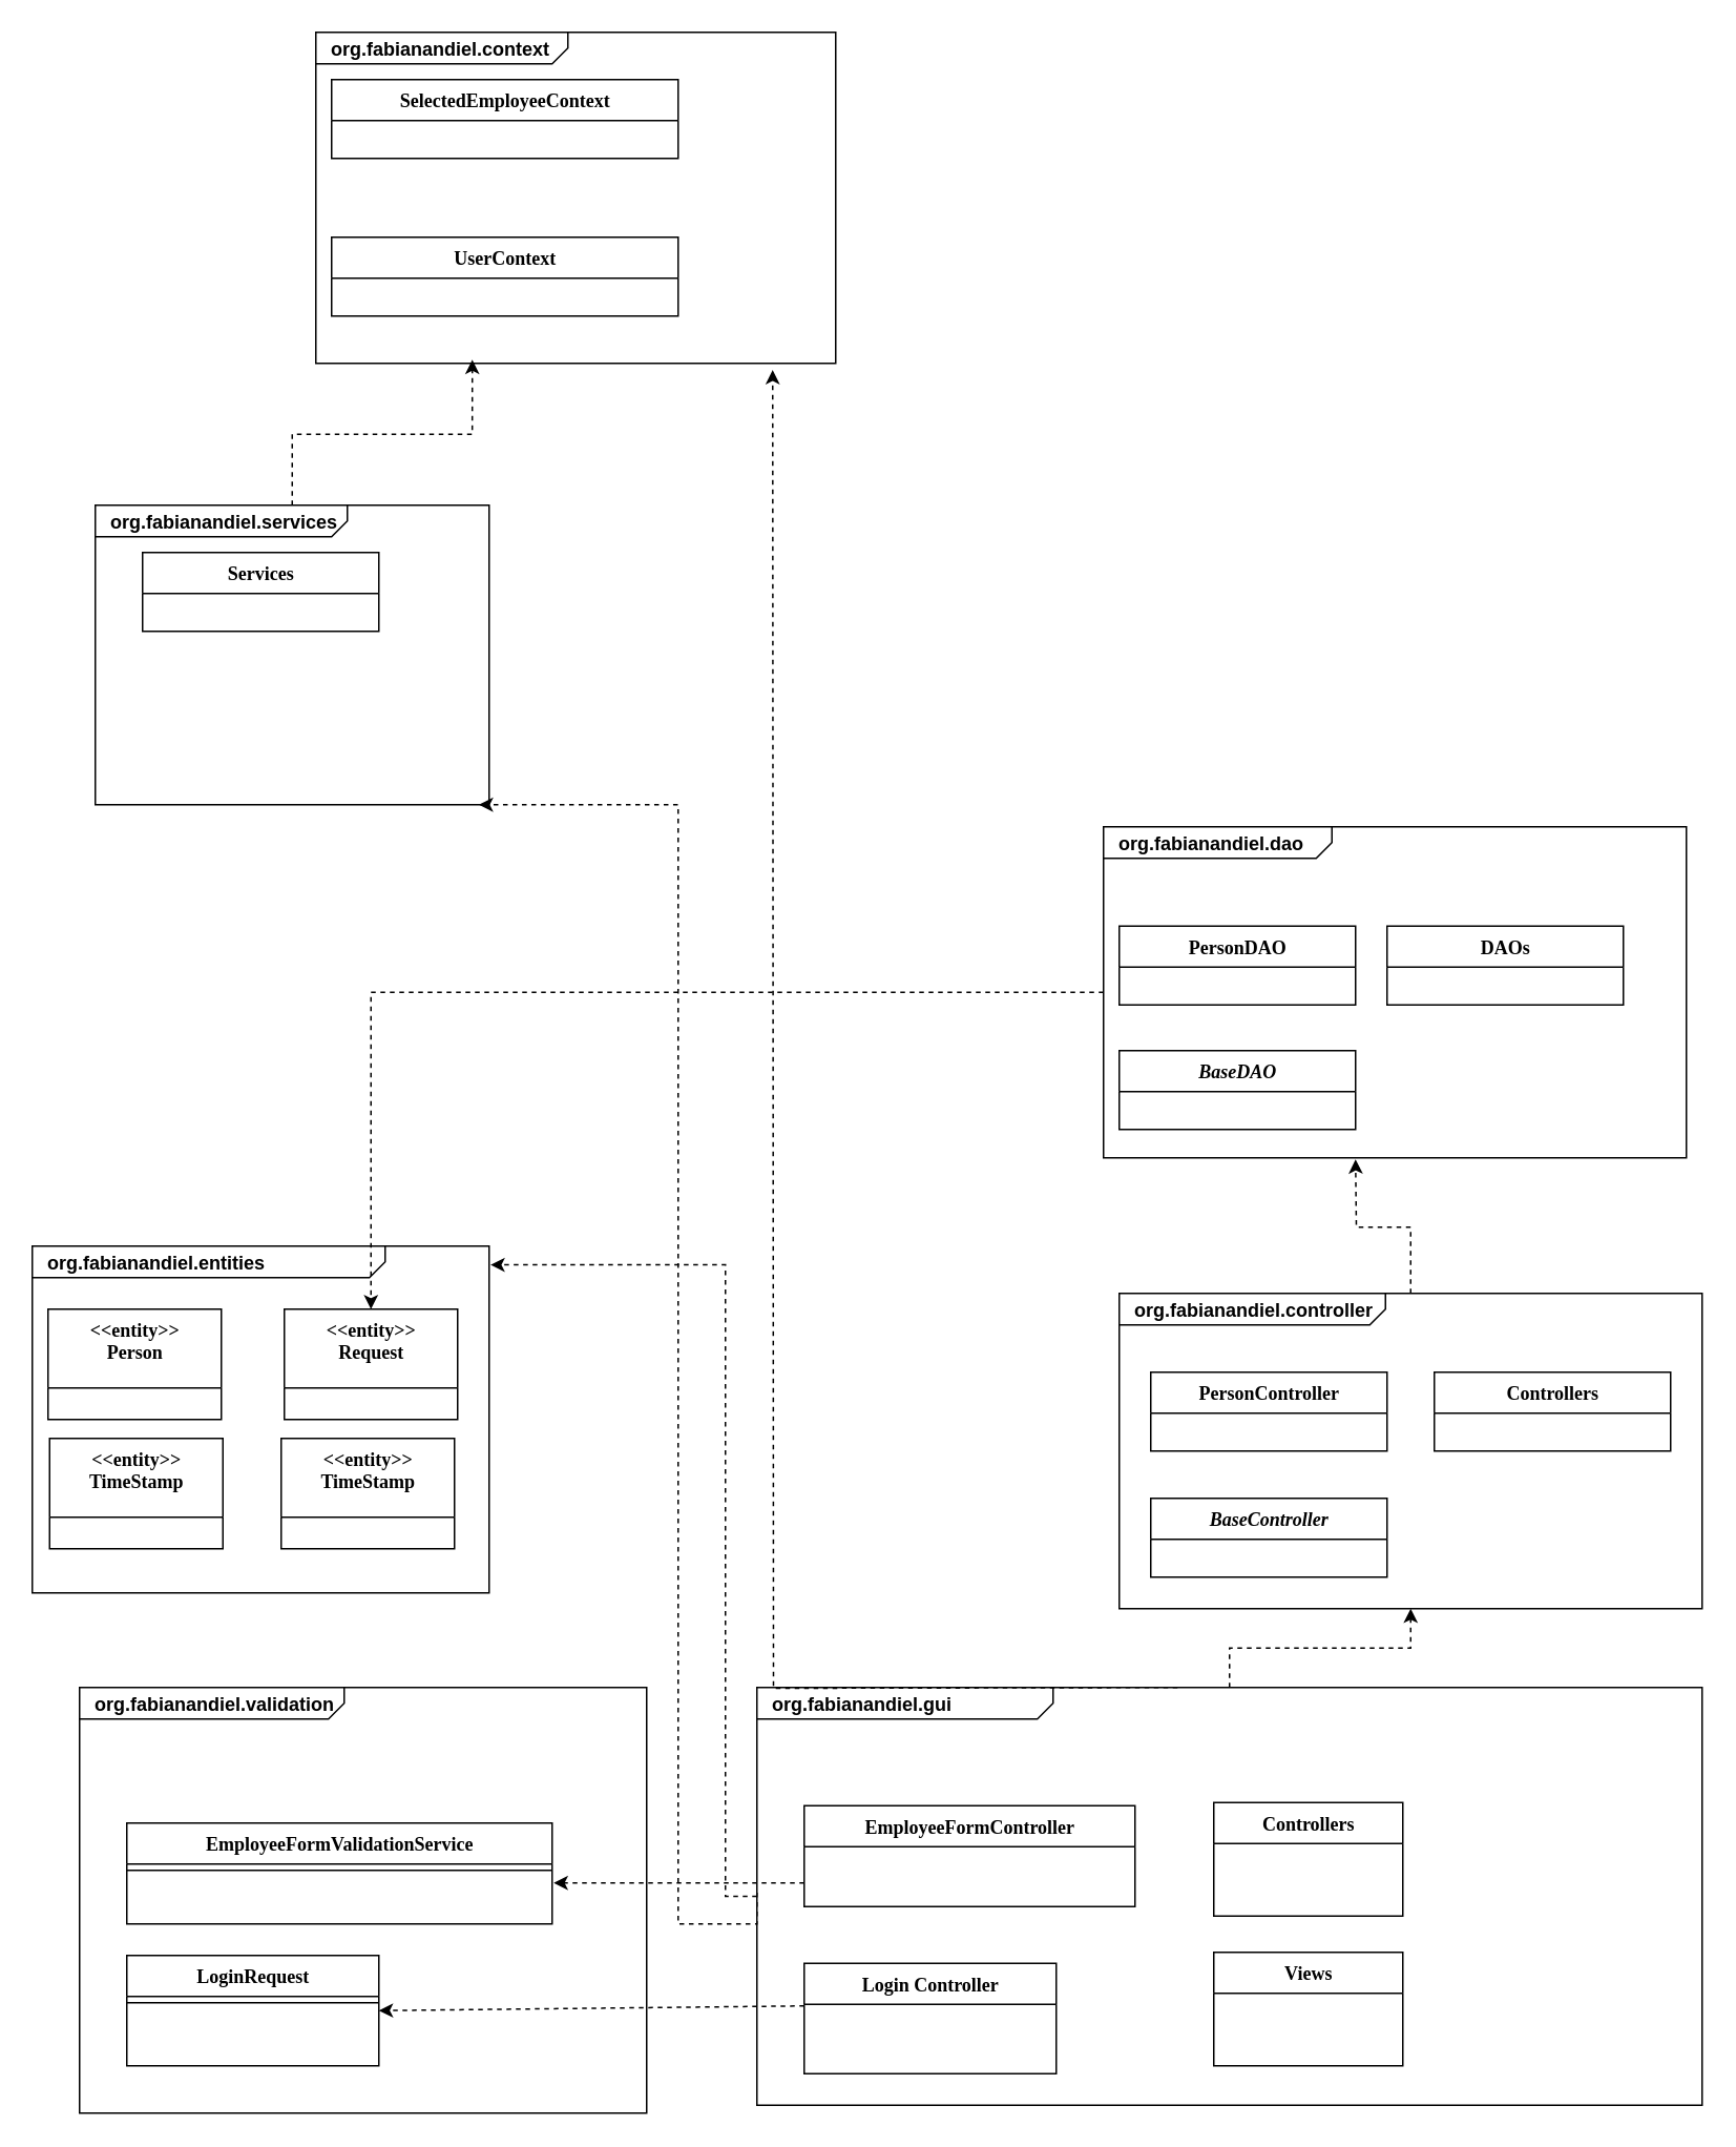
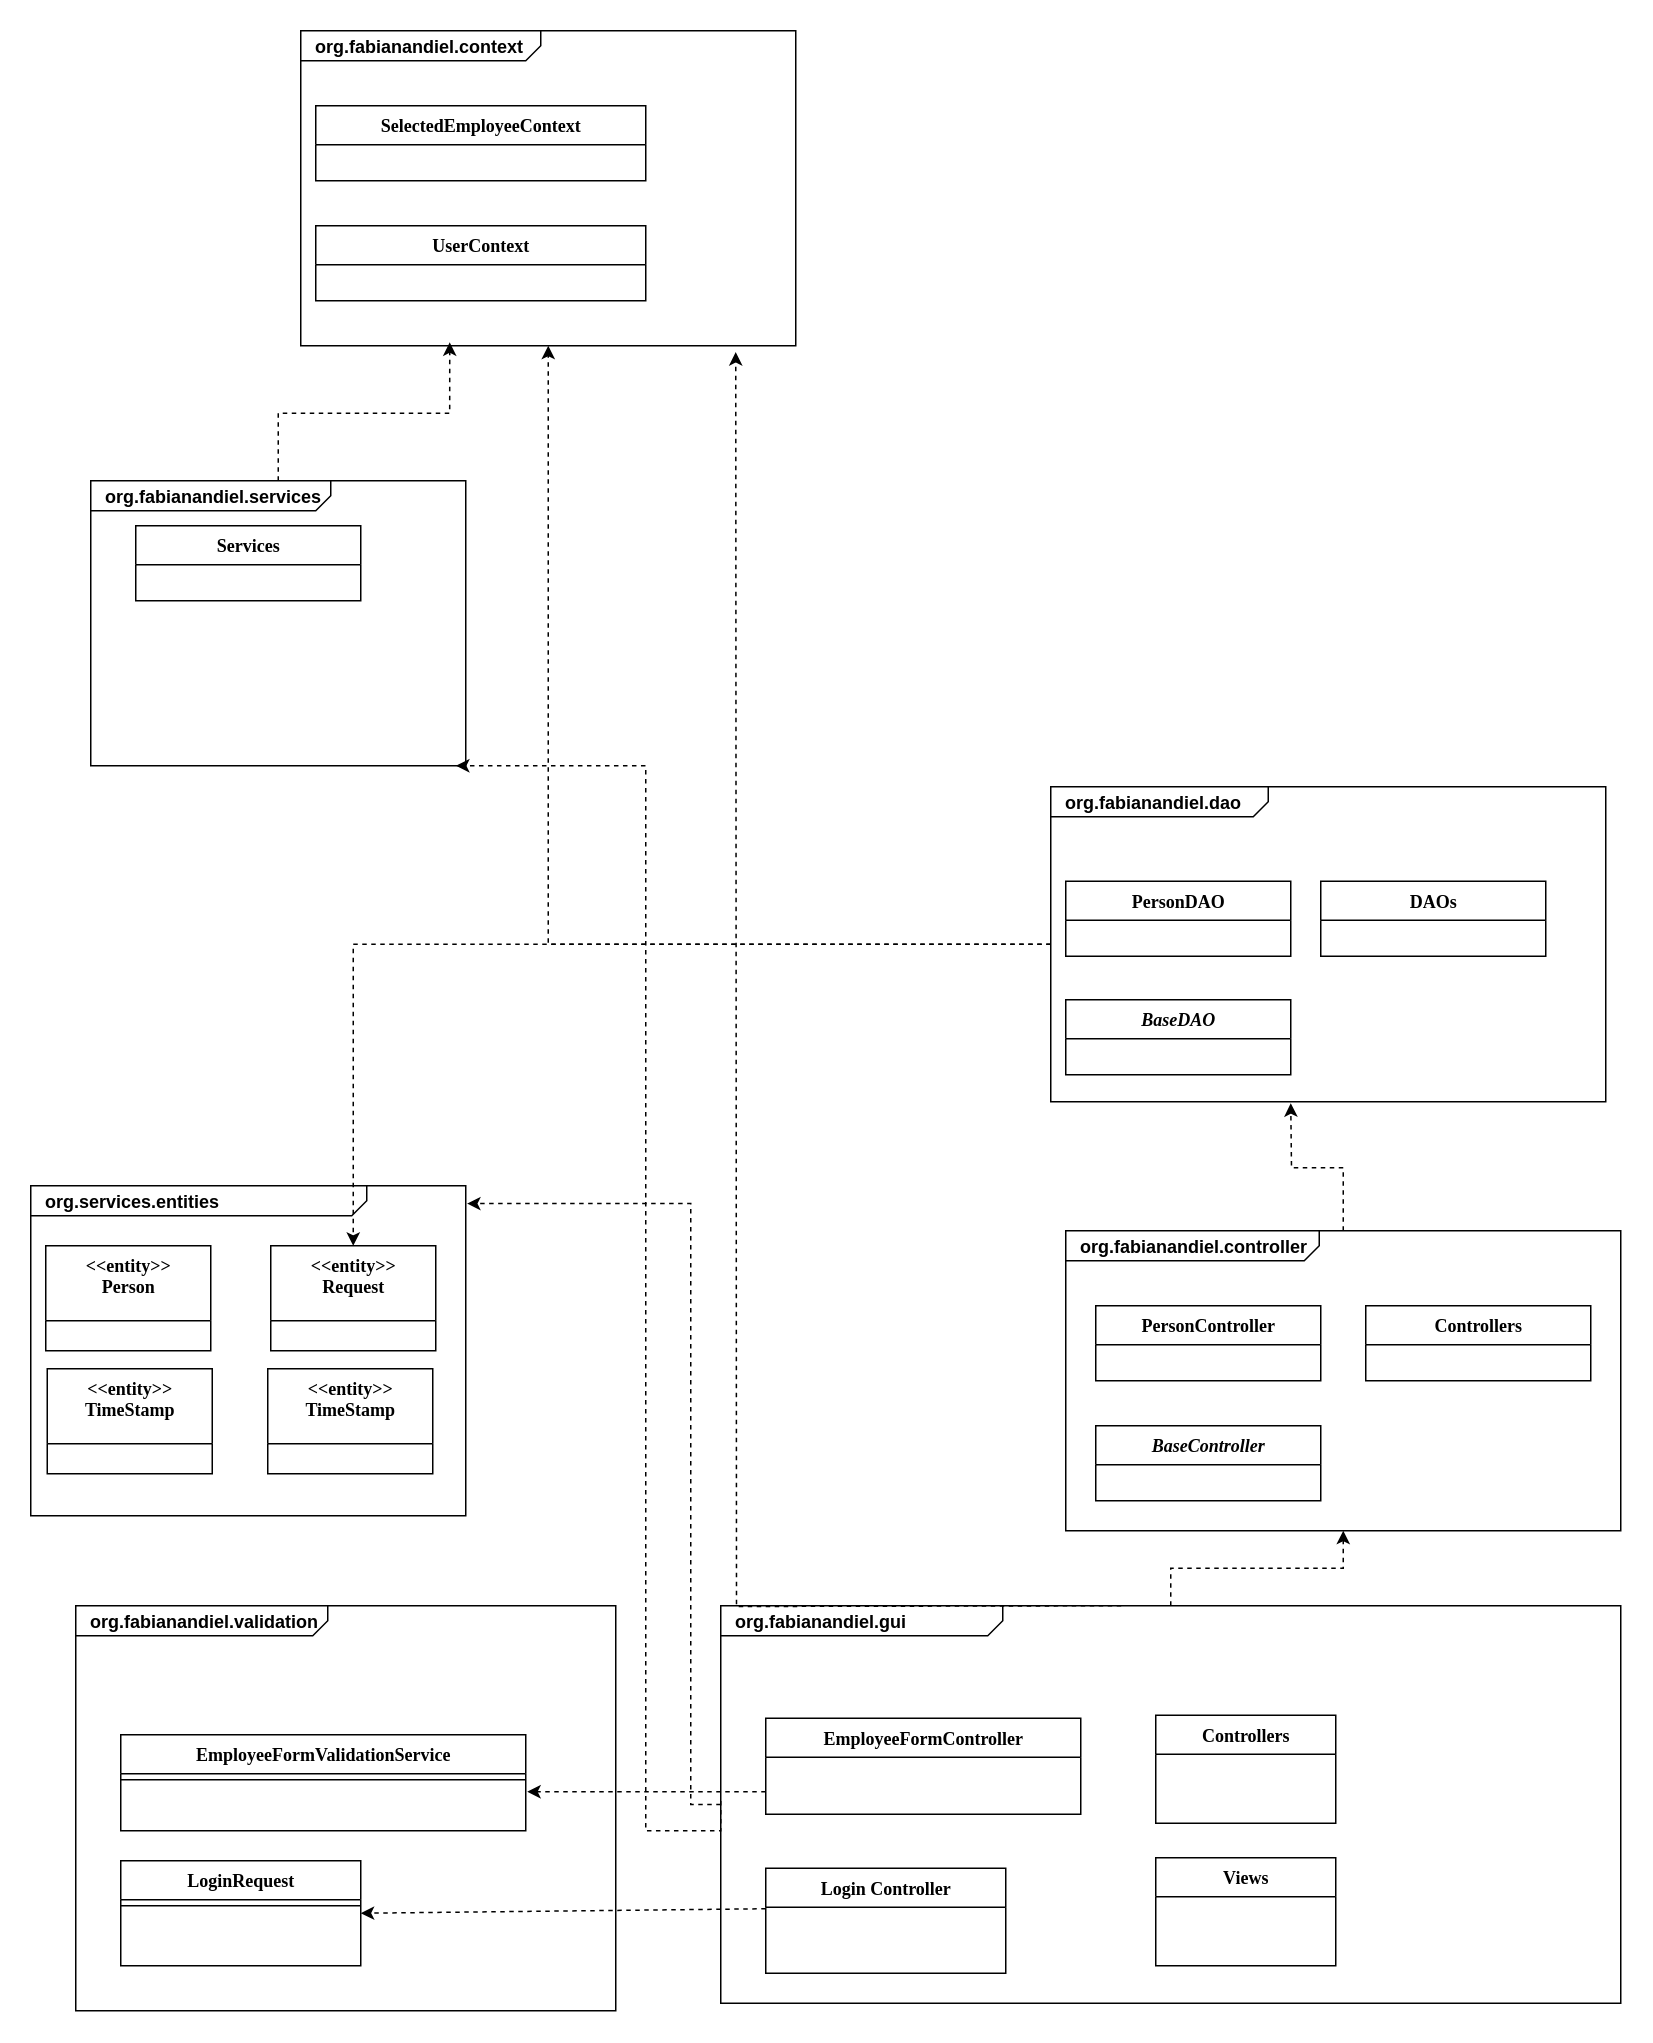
- <mxCell id="40" value="SelectedEmployeeContext" style="swimlane;html=1;fontStyle=1;align=center;verticalAlign=top;childLayout=stackLayout;horizontal=1;startSize=26;horizontalStack=0;resizeParent=1;resizeLast=0;collapsible=1;marginBottom=0;swimlaneFillColor=#ffffff;rounded=0;shadow=0;comic=0;labelBackgroundColor=none;strokeWidth=1;fillColor=none;fontFamily=Verdana;fontSize=12" vertex="1" parent="38"><mxGeometry x="10" y="30" width="220" height="50" as="geometry" /></mxCell>
+ <mxCell id="40" value="SelectedEmployeeContext" style="swimlane;html=1;fontStyle=1;align=center;verticalAlign=top;childLayout=stackLayout;horizontal=1;startSize=26;horizontalStack=0;resizeParent=1;resizeLast=0;collapsible=1;marginBottom=0;swimlaneFillColor=#ffffff;rounded=0;shadow=0;comic=0;labelBackgroundColor=none;strokeWidth=1;fillColor=none;fontFamily=Verdana;fontSize=12" vertex="1" parent="38"><mxGeometry x="10" y="50" width="220" height="50" as="geometry" /></mxCell>
+ <mxCell id="42" style="edgeStyle=orthogonalEdgeStyle;rounded=0;orthogonalLoop=1;jettySize=auto;html=1;dashed=1;" edge="1" parent="1" source="28" target="39"><mxGeometry relative="1" as="geometry" /></mxCell>
- <mxCell id="33" value="&lt;p style=&quot;margin:0px;margin-top:4px;margin-left:10px;text-align:left;&quot;&gt;&lt;b&gt;org.fabianandiel.entities&lt;/b&gt;&lt;/p&gt;" style="html=1;shape=mxgraph.sysml.package;align=left;spacingLeft=5;verticalAlign=top;spacingTop=-3;labelX=224;html=1;overflow=fill;" vertex="1" parent="32"><mxGeometry width="290" height="220" as="geometry" /></mxCell>
+ <mxCell id="33" value="&lt;p style=&quot;margin:0px;margin-top:4px;margin-left:10px;text-align:left;&quot;&gt;&lt;b&gt;org.services.entities&lt;/b&gt;&lt;/p&gt;" style="html=1;shape=mxgraph.sysml.package;align=left;spacingLeft=5;verticalAlign=top;spacingTop=-3;labelX=224;html=1;overflow=fill;" vertex="1" parent="32"><mxGeometry width="290" height="220" as="geometry" /></mxCell>
